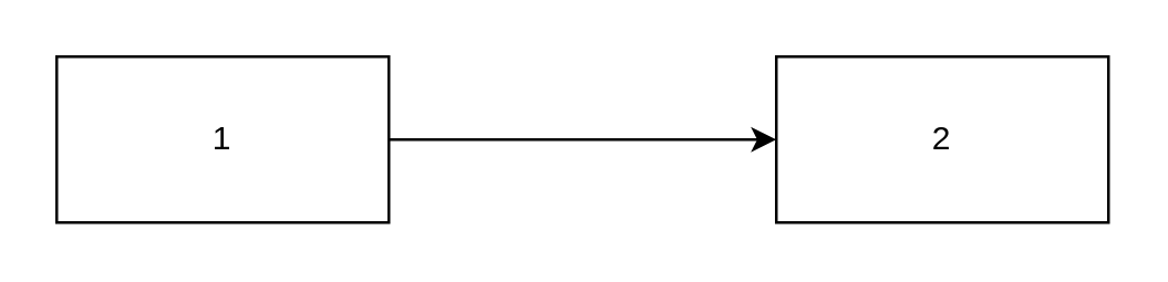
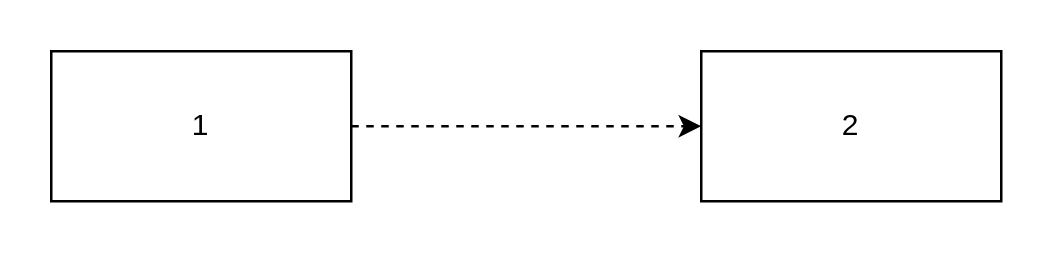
- <mxCell id="2" style="edgeStyle=orthogonalEdgeStyle;rounded=0;orthogonalLoop=1;jettySize=auto;html=1;exitX=1;exitY=0.5;exitDx=0;exitDy=0;entryX=0;entryY=0.5;entryDx=0;entryDy=0;" edge="1" parent="1" source="3" target="4"><mxGeometry relative="1" as="geometry" /></mxCell>
+ <mxCell id="2" style="edgeStyle=orthogonalEdgeStyle;rounded=0;orthogonalLoop=1;jettySize=auto;html=1;exitX=1;exitY=0.5;exitDx=0;exitDy=0;entryX=0;entryY=0.5;entryDx=0;entryDy=0;dashed=1;" edge="1" parent="1" source="3" target="4"><mxGeometry relative="1" as="geometry" /></mxCell>
